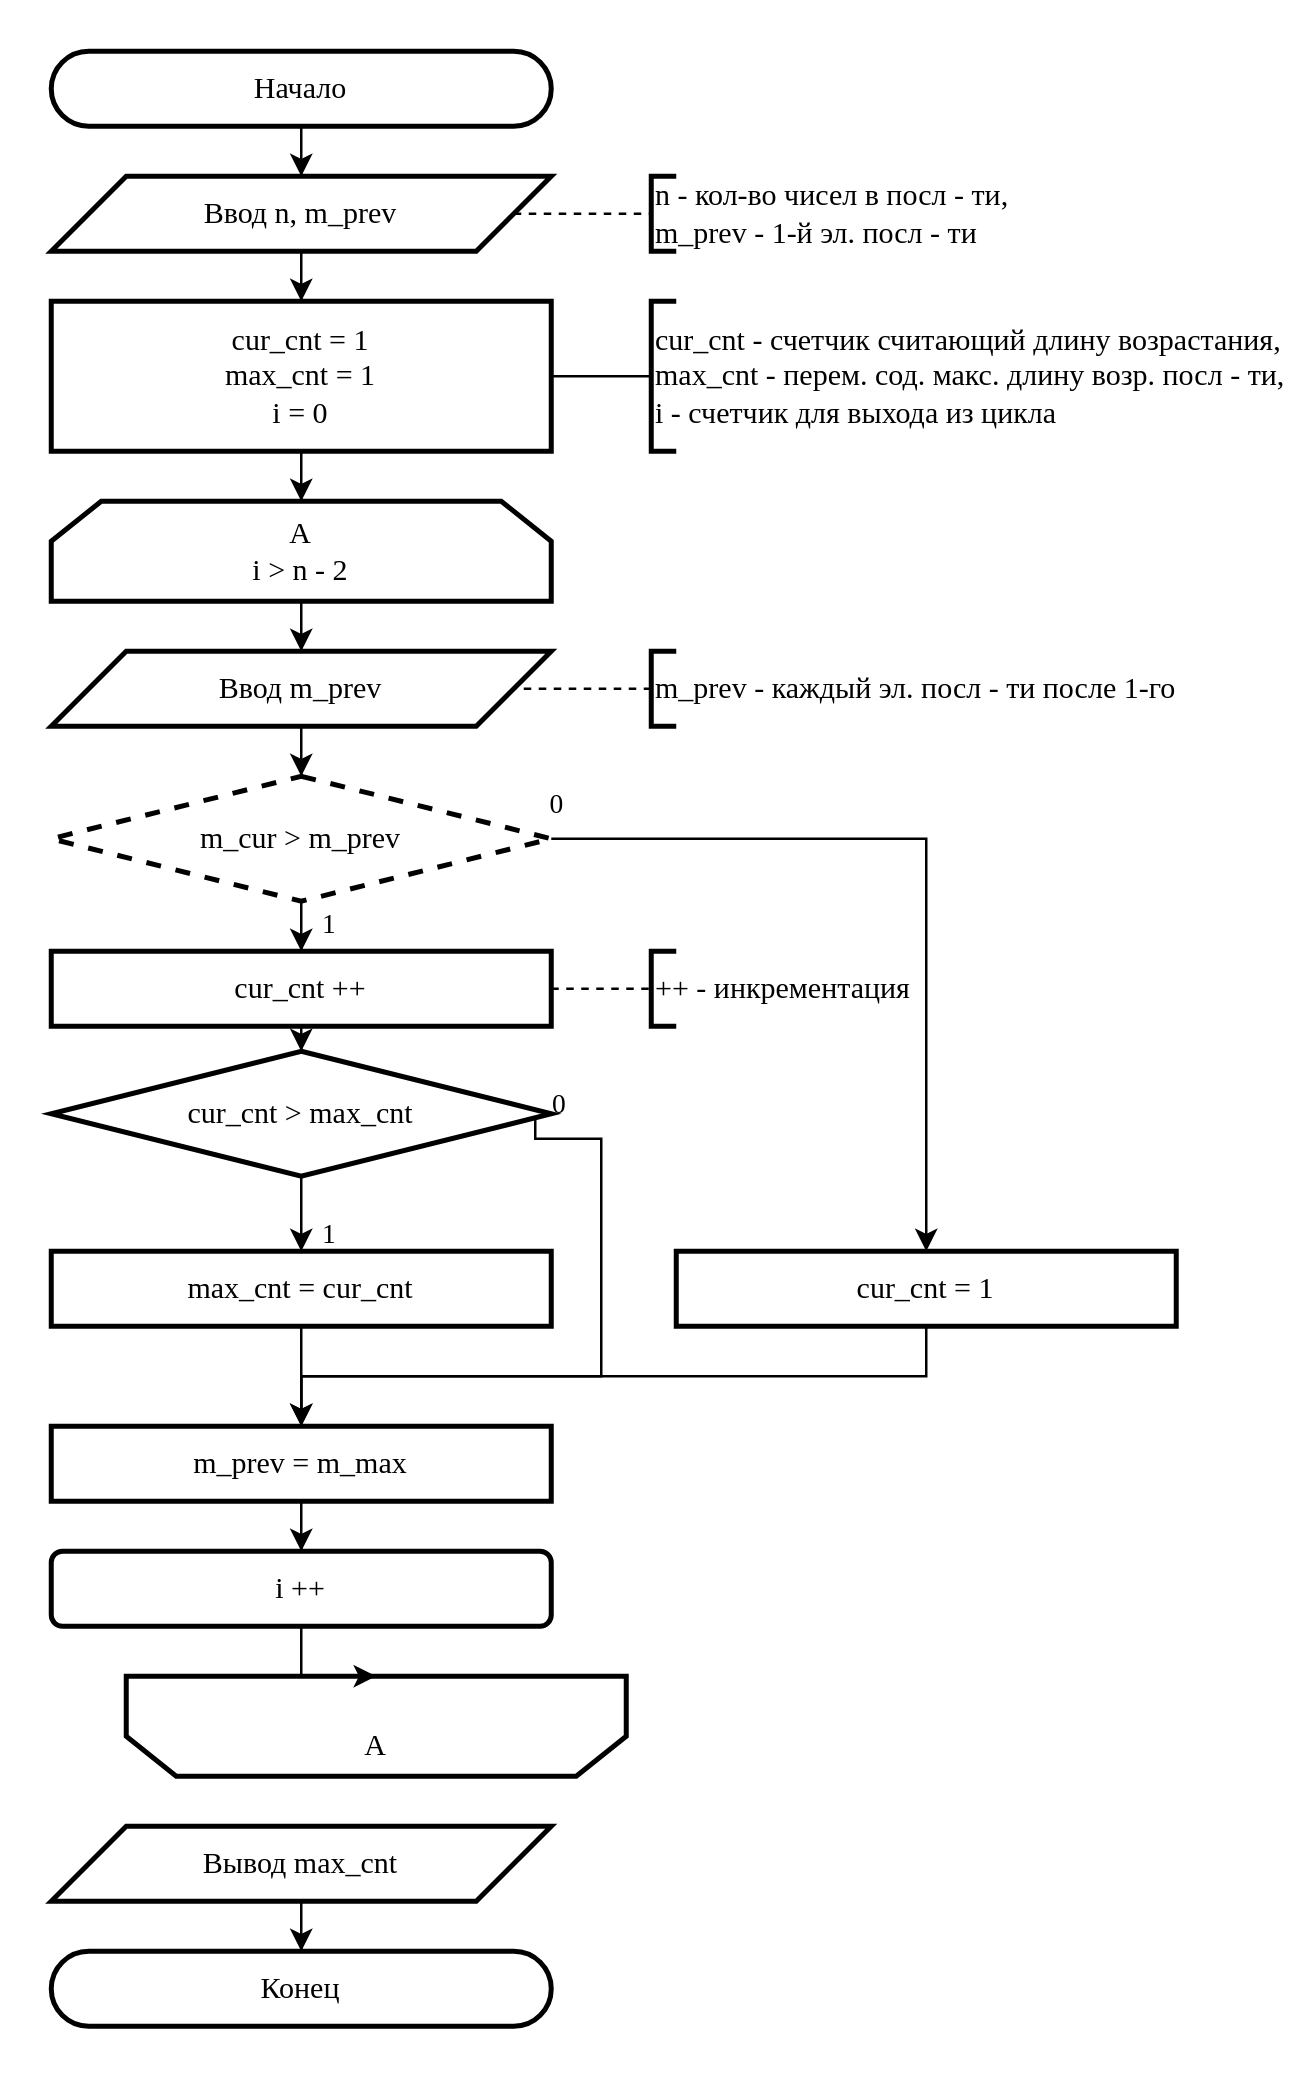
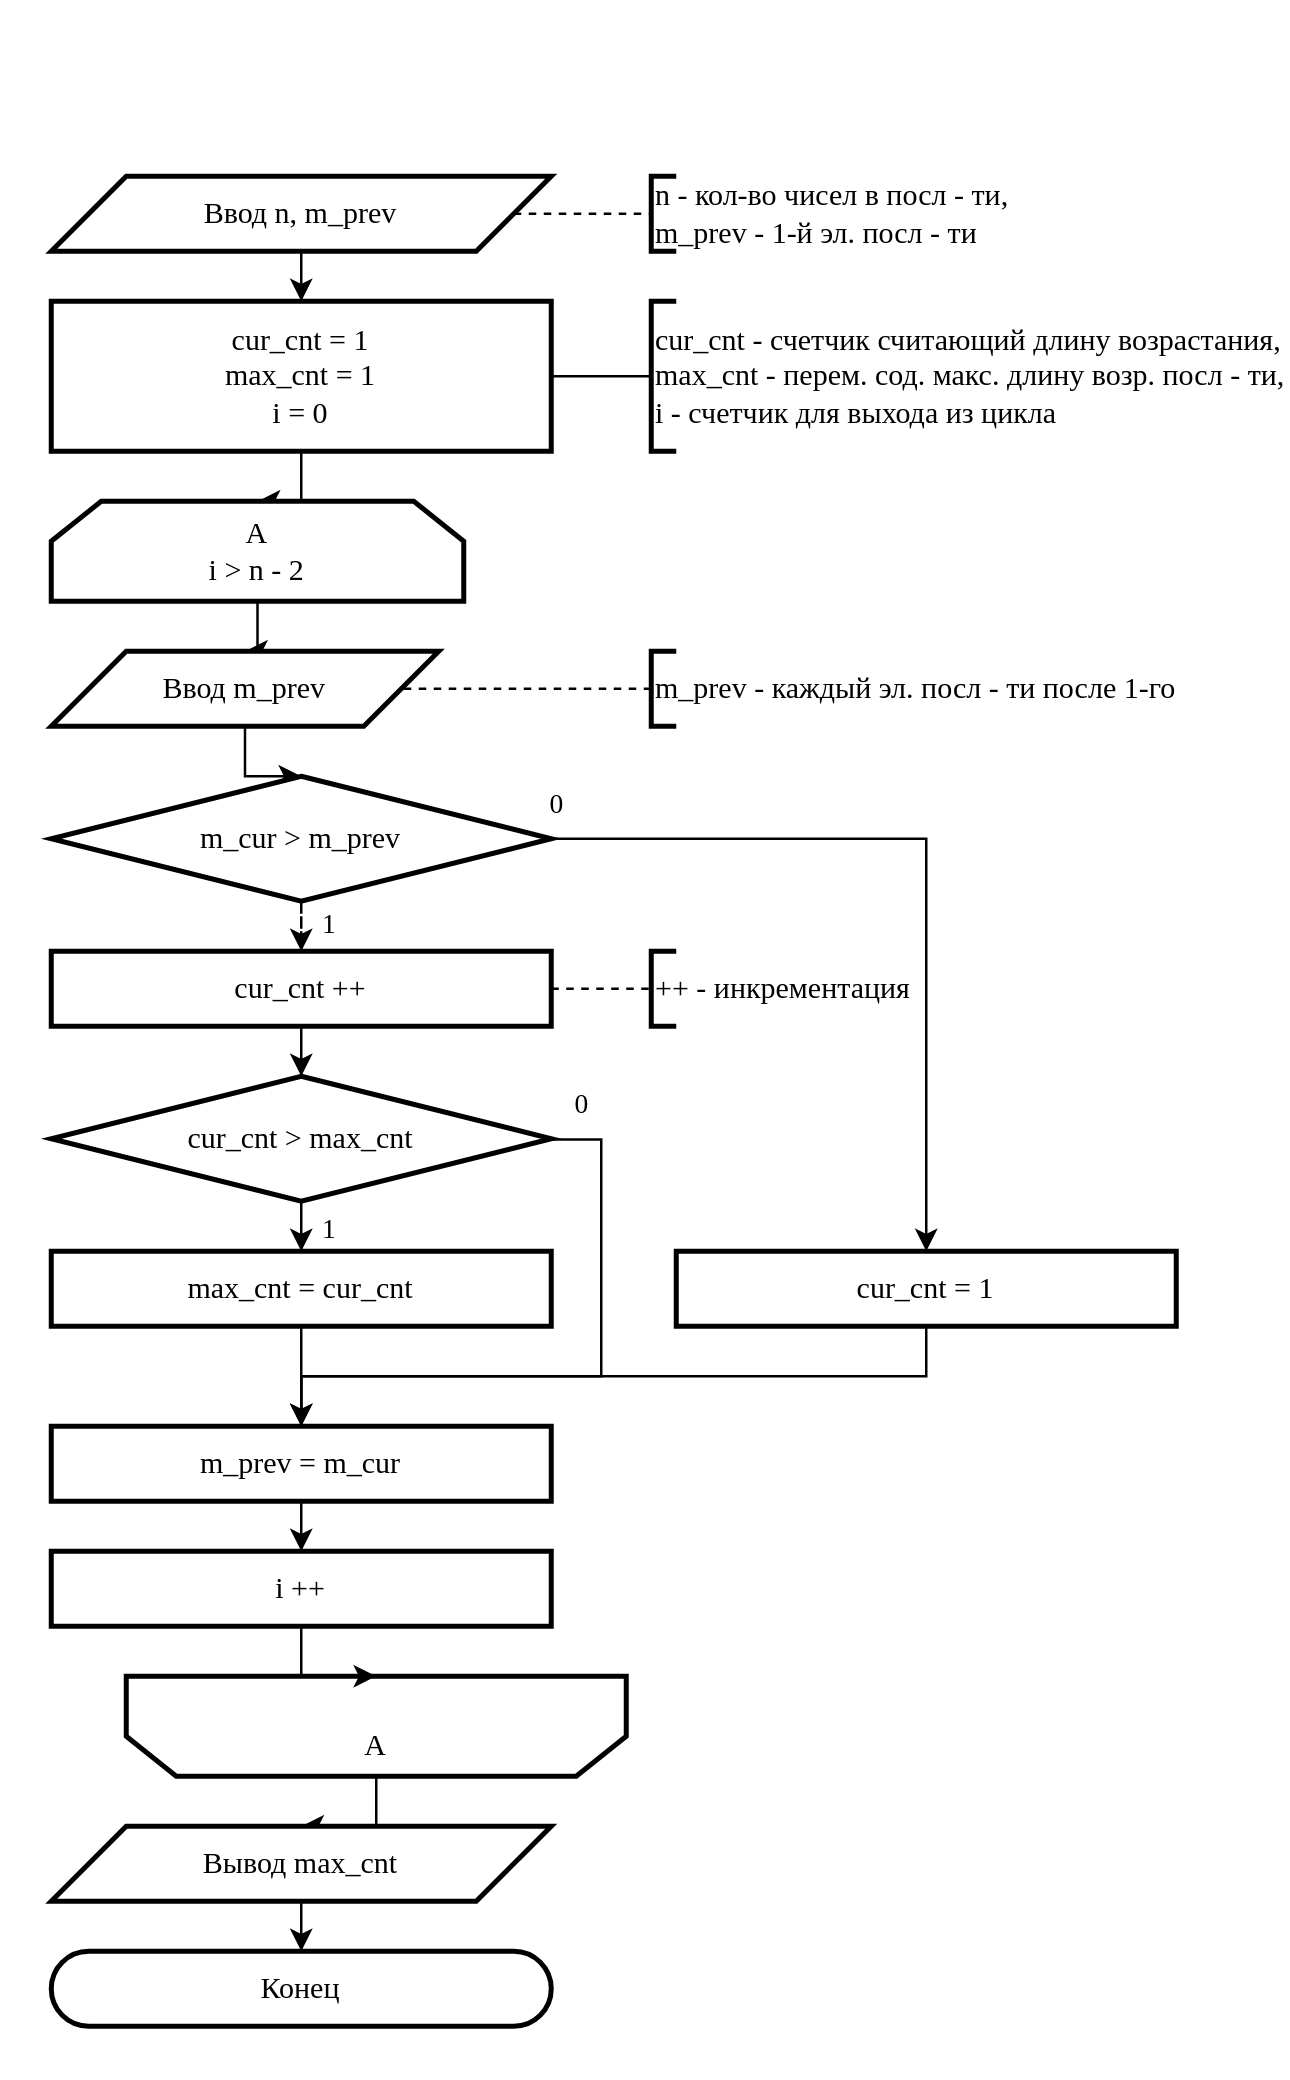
- <mxCell id="5" value="Начало" style="rounded=1;whiteSpace=wrap;html=1;arcSize=50;container=0;strokeWidth=2;fontFamily=Times New Roman;" parent="1" vertex="1"><mxGeometry x="20" y="20" width="200" height="30" as="geometry" /></mxCell>
- <mxCell id="4" style="edgeStyle=orthogonalEdgeStyle;rounded=0;orthogonalLoop=1;jettySize=auto;html=1;entryX=0.5;entryY=0;entryDx=0;entryDy=0;fontFamily=Times New Roman;" parent="1" source="5" target="7" edge="1"><mxGeometry relative="1" as="geometry" /></mxCell>
- <mxCell id="11" value="A&lt;div&gt;i &amp;gt; n - 2&lt;/div&gt;" style="shape=loopLimit;whiteSpace=wrap;html=1;fontFamily=Times New Roman;strokeWidth=2;" parent="1" vertex="1"><mxGeometry x="20" y="200" width="200" height="40" as="geometry" /></mxCell>
+ <mxCell id="11" value="A&lt;div&gt;i &amp;gt; n - 2&lt;/div&gt;" style="shape=loopLimit;whiteSpace=wrap;html=1;fontFamily=Times New Roman;strokeWidth=2;" parent="1" vertex="1"><mxGeometry x="20" y="200" width="165" height="40" as="geometry" /></mxCell>
- <mxCell id="15" value="Ввод m_prev" style="shape=parallelogram;perimeter=parallelogramPerimeter;whiteSpace=wrap;html=1;fixedSize=1;size=30;container=0;strokeWidth=2;fontFamily=Times New Roman;" parent="1" vertex="1"><mxGeometry x="20" y="260" width="200" height="30" as="geometry" /></mxCell>
+ <mxCell id="15" value="Ввод m_prev" style="shape=parallelogram;perimeter=parallelogramPerimeter;whiteSpace=wrap;html=1;fixedSize=1;size=30;container=0;strokeWidth=2;fontFamily=Times New Roman;" parent="1" vertex="1"><mxGeometry x="20" y="260" width="155" height="30" as="geometry" /></mxCell>
- <mxCell id="20" value="m_cur &amp;gt; m_prev" style="rhombus;whiteSpace=wrap;html=1;fontFamily=Times New Roman;strokeWidth=2;dashed=1;" parent="1" vertex="1"><mxGeometry x="20" y="310" width="200" height="50" as="geometry" /></mxCell>
+ <mxCell id="20" value="m_cur &amp;gt; m_prev" style="rhombus;whiteSpace=wrap;html=1;fontFamily=Times New Roman;strokeWidth=2;" parent="1" vertex="1"><mxGeometry x="20" y="310" width="200" height="50" as="geometry" /></mxCell>
- <mxCell id="16" value="" style="edgeStyle=orthogonalEdgeStyle;rounded=0;orthogonalLoop=1;jettySize=auto;html=1;fontFamily=Times New Roman;" parent="1" source="20" target="22" edge="1"><mxGeometry relative="1" as="geometry" /></mxCell>
+ <mxCell id="16" value="" style="edgeStyle=orthogonalEdgeStyle;rounded=0;orthogonalLoop=1;jettySize=auto;html=1;fontFamily=Times New Roman;dashed=1;" parent="1" source="20" target="22" edge="1"><mxGeometry relative="1" as="geometry" /></mxCell>
- <mxCell id="27" value="cur_cnt &amp;gt; max_cnt" style="rhombus;whiteSpace=wrap;html=1;fontFamily=Times New Roman;strokeWidth=2;" parent="1" vertex="1"><mxGeometry x="20" y="420" width="200" height="50" as="geometry" /></mxCell>
+ <mxCell id="27" value="cur_cnt &amp;gt; max_cnt" style="rhombus;whiteSpace=wrap;html=1;fontFamily=Times New Roman;strokeWidth=2;" parent="1" vertex="1"><mxGeometry x="20" y="430" width="200" height="50" as="geometry" /></mxCell>
- <mxCell id="29" value="m_prev = m_max" style="whiteSpace=wrap;html=1;fontFamily=Times New Roman;strokeWidth=2;" parent="1" vertex="1"><mxGeometry x="20" y="570" width="200" height="30" as="geometry" /></mxCell>
+ <mxCell id="29" value="m_prev = m_cur" style="whiteSpace=wrap;html=1;fontFamily=Times New Roman;strokeWidth=2;" parent="1" vertex="1"><mxGeometry x="20" y="570" width="200" height="30" as="geometry" /></mxCell>
- <mxCell id="31" value="i ++" style="whiteSpace=wrap;html=1;fontFamily=Times New Roman;strokeWidth=2;rounded=1;" parent="1" vertex="1"><mxGeometry x="20" y="620" width="200" height="30" as="geometry" /></mxCell>
+ <mxCell id="31" value="i ++" style="whiteSpace=wrap;html=1;fontFamily=Times New Roman;strokeWidth=2;" parent="1" vertex="1"><mxGeometry x="20" y="620" width="200" height="30" as="geometry" /></mxCell>
+ <mxCell id="12" value="" style="edgeStyle=orthogonalEdgeStyle;rounded=0;orthogonalLoop=1;jettySize=auto;html=1;fontFamily=Times New Roman;" parent="1" source="13" target="37" edge="1"><mxGeometry relative="1" as="geometry" /></mxCell>
